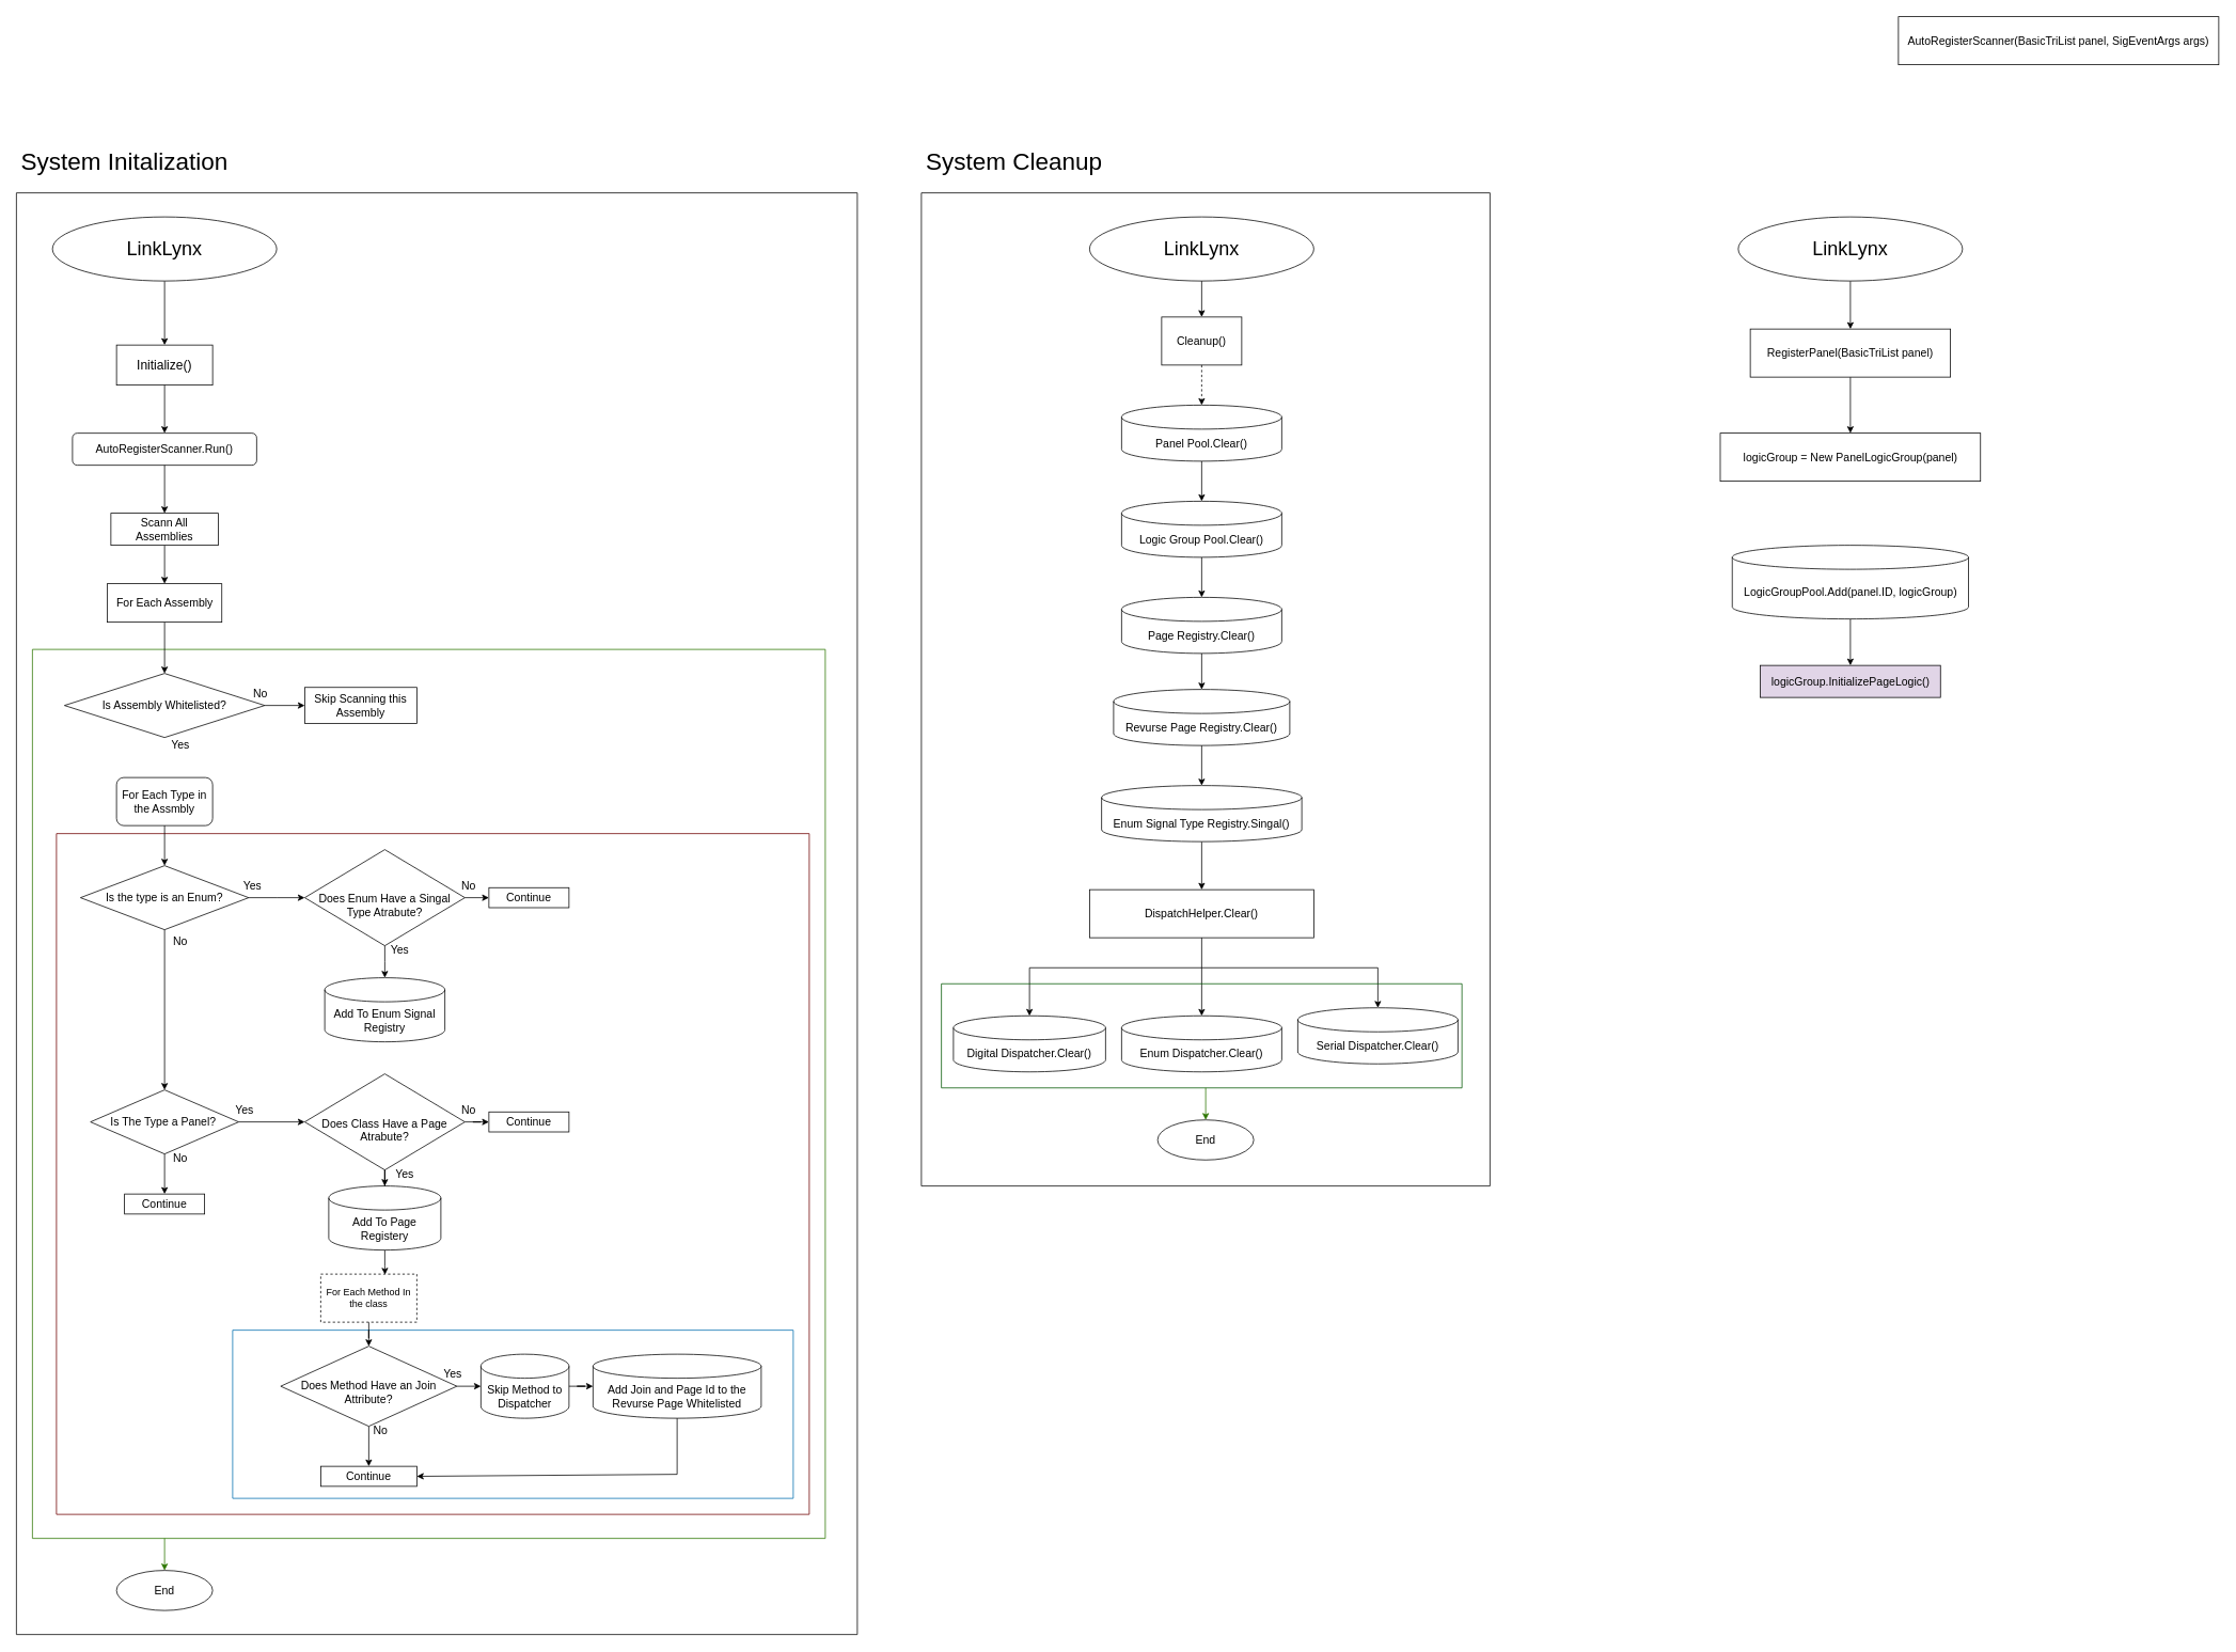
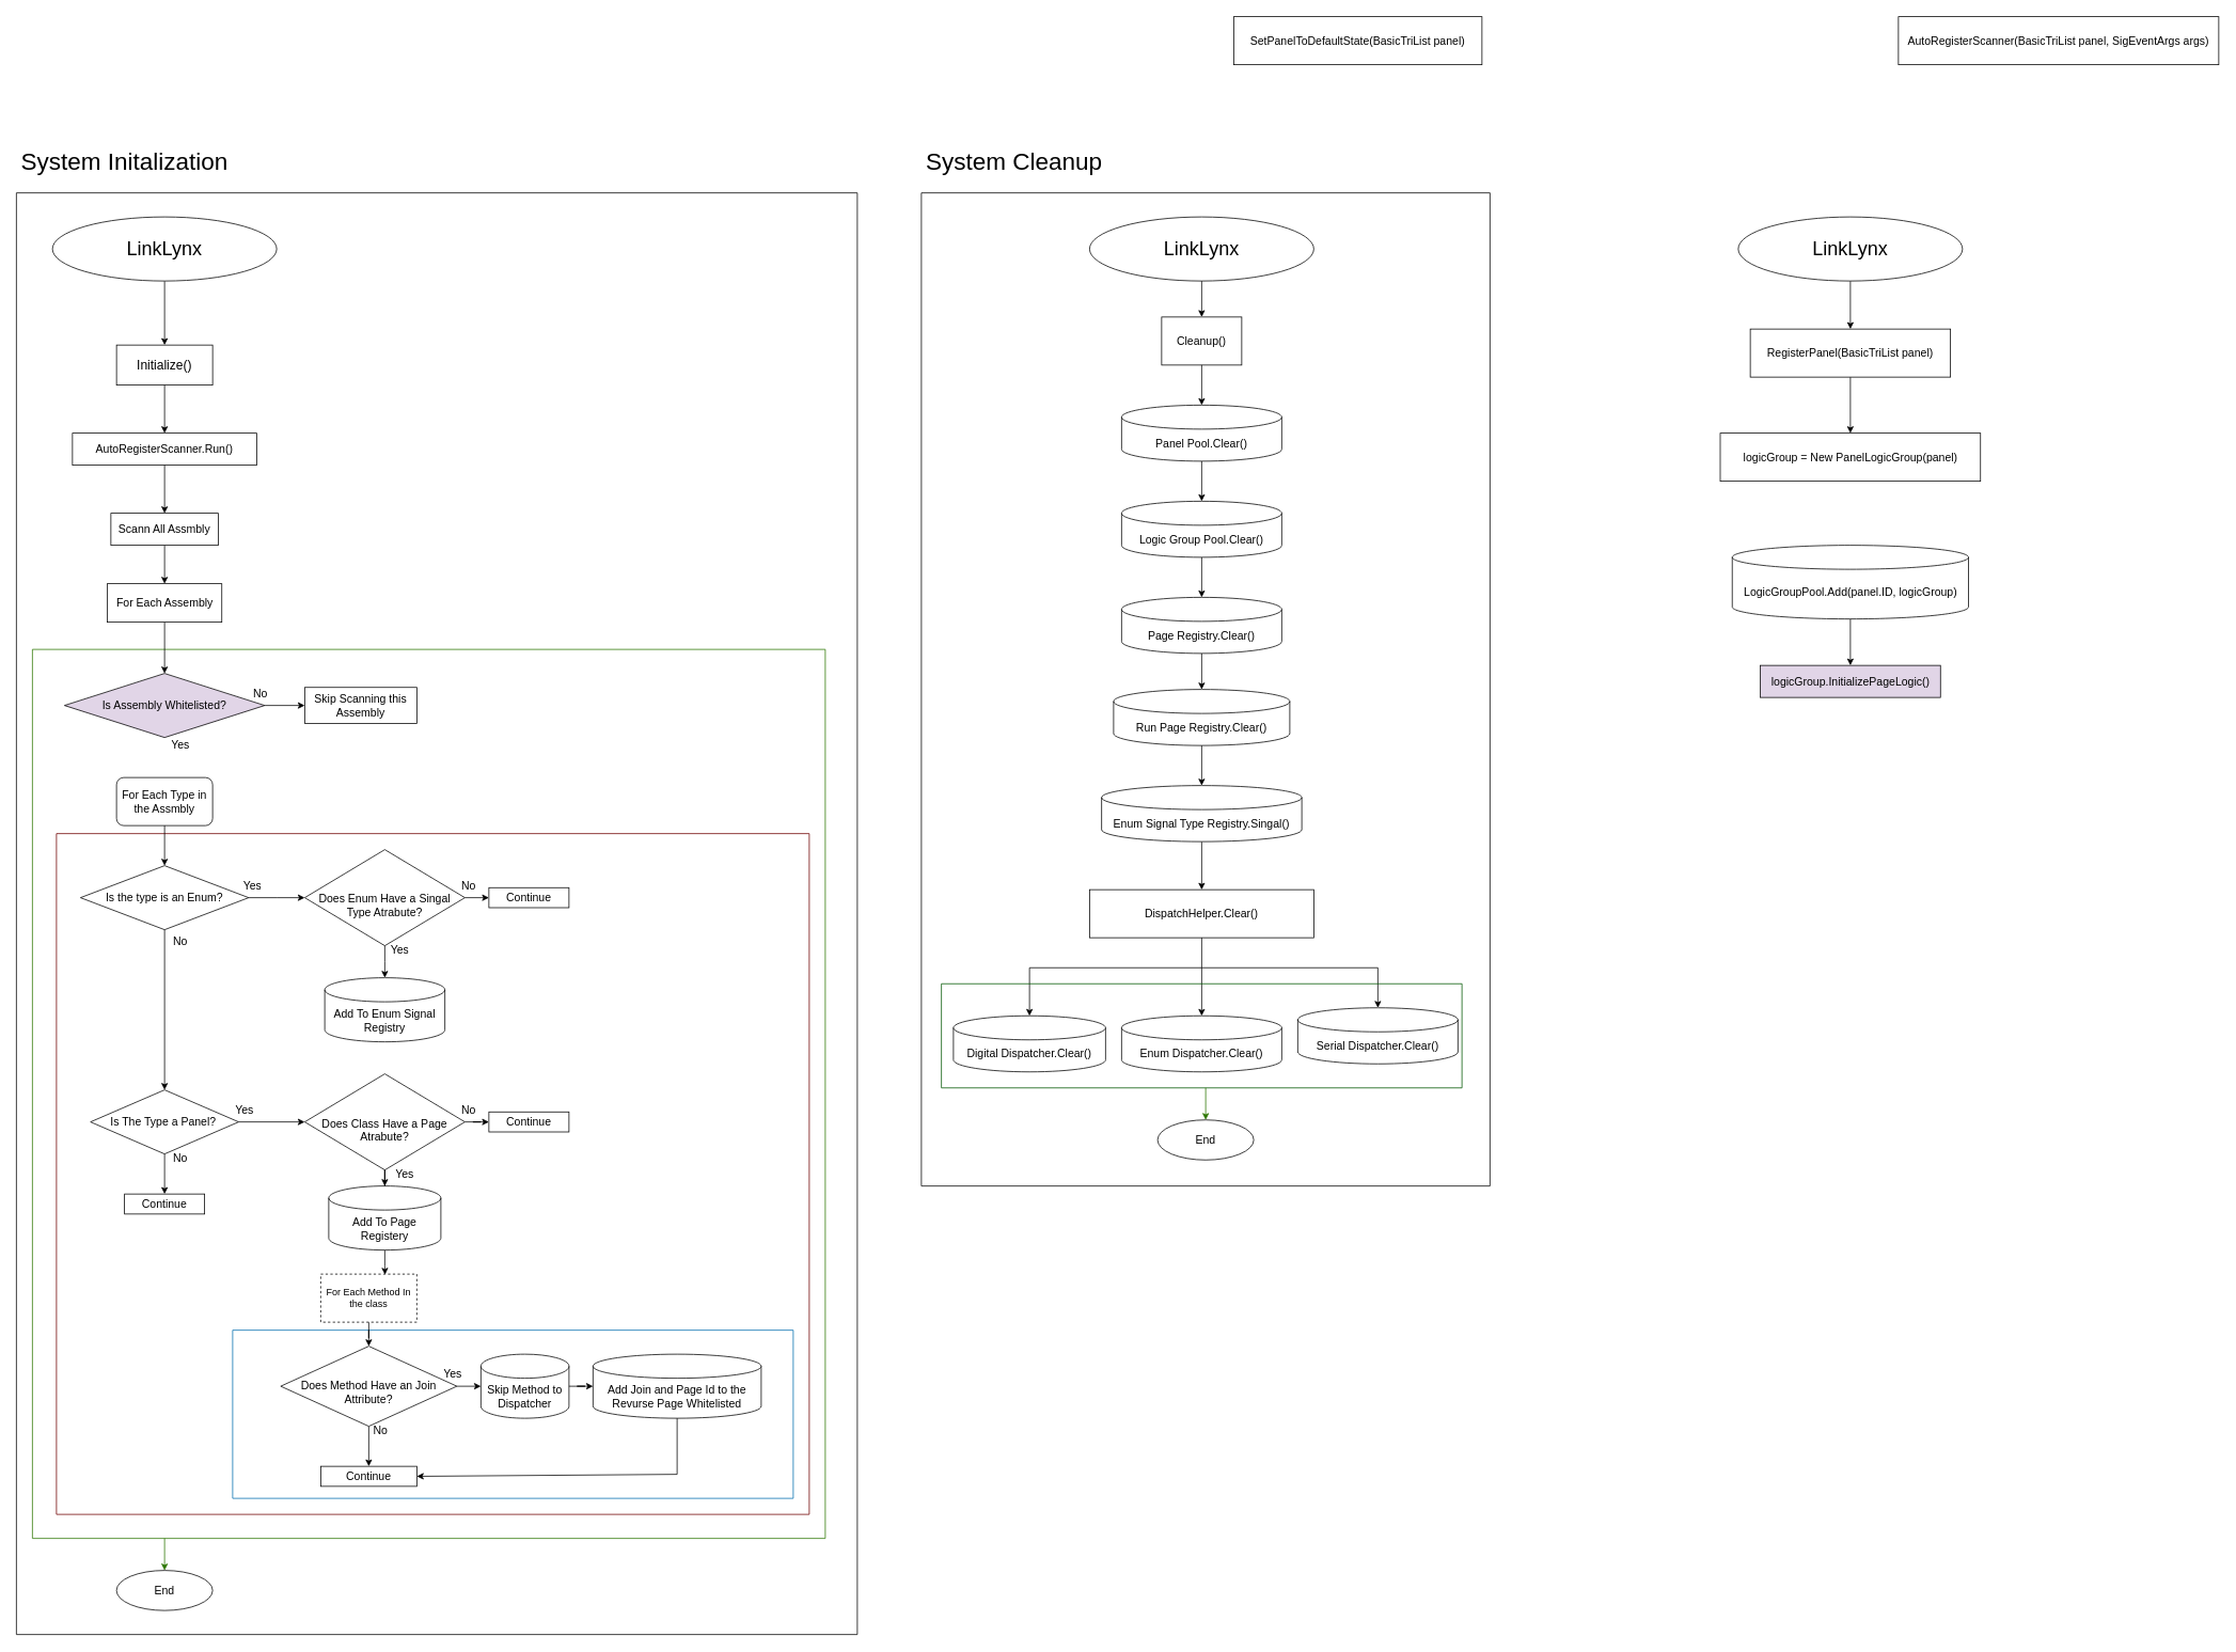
+ <mxCell id="61" value="SetPanelToDefaultState(BasicTriList panel)" style="rounded=0;whiteSpace=wrap;html=1;fontSize=14;" parent="1" vertex="1"><mxGeometry x="1540" y="20" width="310" height="60" as="geometry" /></mxCell>
- <mxCell id="83" style="edgeStyle=orthogonalEdgeStyle;rounded=0;orthogonalLoop=1;jettySize=auto;html=1;entryX=0.5;entryY=0;entryDx=0;entryDy=0;entryPerimeter=0;dashed=1;" parent="62" source="63" target="65" edge="1"><mxGeometry relative="1" as="geometry" /></mxCell>
+ <mxCell id="83" style="edgeStyle=orthogonalEdgeStyle;rounded=0;orthogonalLoop=1;jettySize=auto;html=1;entryX=0.5;entryY=0;entryDx=0;entryDy=0;entryPerimeter=0;" parent="62" source="63" target="65" edge="1"><mxGeometry relative="1" as="geometry" /></mxCell>
- <mxCell id="19" value="&lt;font style=&quot;font-size: 14px;&quot;&gt;AutoRegisterScanner.Run()&lt;/font&gt;" style="whiteSpace=wrap;html=1;fontSize=14;rounded=1;" parent="1" vertex="1"><mxGeometry x="90" y="540" width="230" height="40" as="geometry" /></mxCell>
+ <mxCell id="19" value="&lt;font style=&quot;font-size: 14px;&quot;&gt;AutoRegisterScanner.Run()&lt;/font&gt;" style="rounded=0;whiteSpace=wrap;html=1;fontSize=14;" parent="1" vertex="1"><mxGeometry x="90" y="540" width="230" height="40" as="geometry" /></mxCell>
- <mxCell id="26" value="Scann All Assemblies" style="rounded=0;whiteSpace=wrap;html=1;fontSize=14;" parent="1" vertex="1"><mxGeometry x="138" y="640" width="134" height="40" as="geometry" /></mxCell>
+ <mxCell id="26" value="Scann All Assmbly" style="rounded=0;whiteSpace=wrap;html=1;fontSize=14;" parent="1" vertex="1"><mxGeometry x="138" y="640" width="134" height="40" as="geometry" /></mxCell>
- <mxCell id="24" value="Is Assembly Whitelisted?" style="rhombus;whiteSpace=wrap;html=1;fontSize=14;" parent="1" vertex="1"><mxGeometry x="80" y="840" width="250" height="80" as="geometry" /></mxCell>
+ <mxCell id="24" value="Is Assembly Whitelisted?" style="rhombus;whiteSpace=wrap;html=1;fontSize=14;fillColor=#e1d5e7;" parent="1" vertex="1"><mxGeometry x="80" y="840" width="250" height="80" as="geometry" /></mxCell>
- <mxCell id="84" value="Revurse Page Registry.Clear()" style="shape=cylinder3;whiteSpace=wrap;html=1;boundedLbl=1;backgroundOutline=1;size=15;fontSize=14;" parent="62" vertex="1"><mxGeometry x="240" y="620" width="220" height="70" as="geometry" /></mxCell>
+ <mxCell id="84" value="Run Page Registry.Clear()" style="shape=cylinder3;whiteSpace=wrap;html=1;boundedLbl=1;backgroundOutline=1;size=15;fontSize=14;" parent="62" vertex="1"><mxGeometry x="240" y="620" width="220" height="70" as="geometry" /></mxCell>
